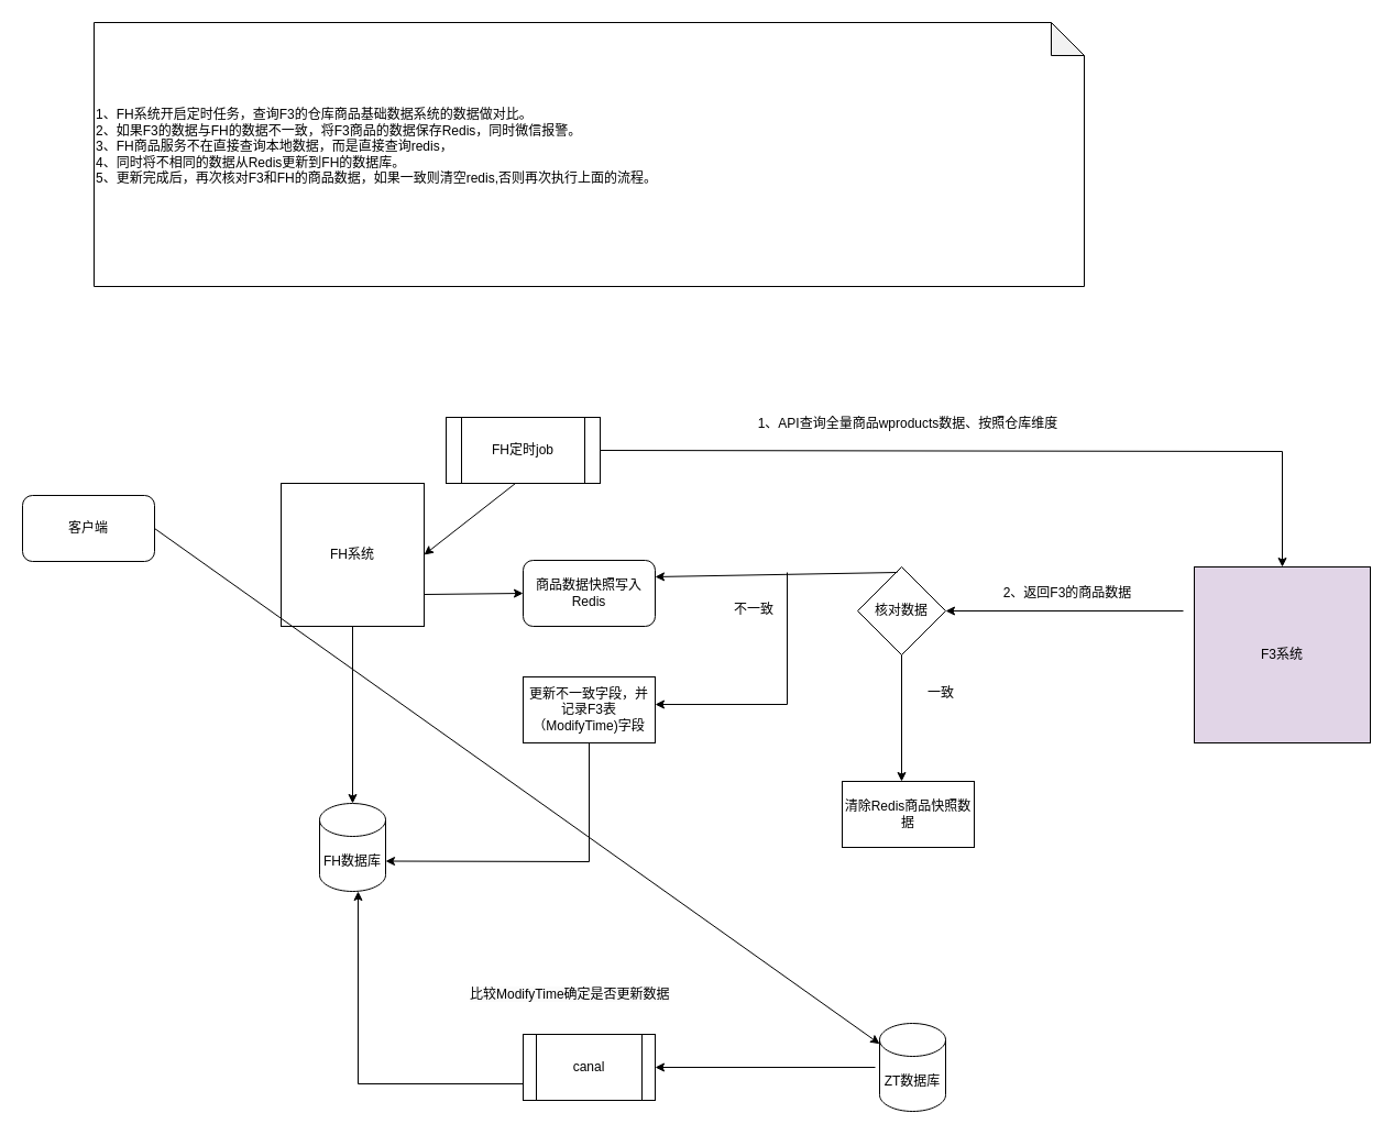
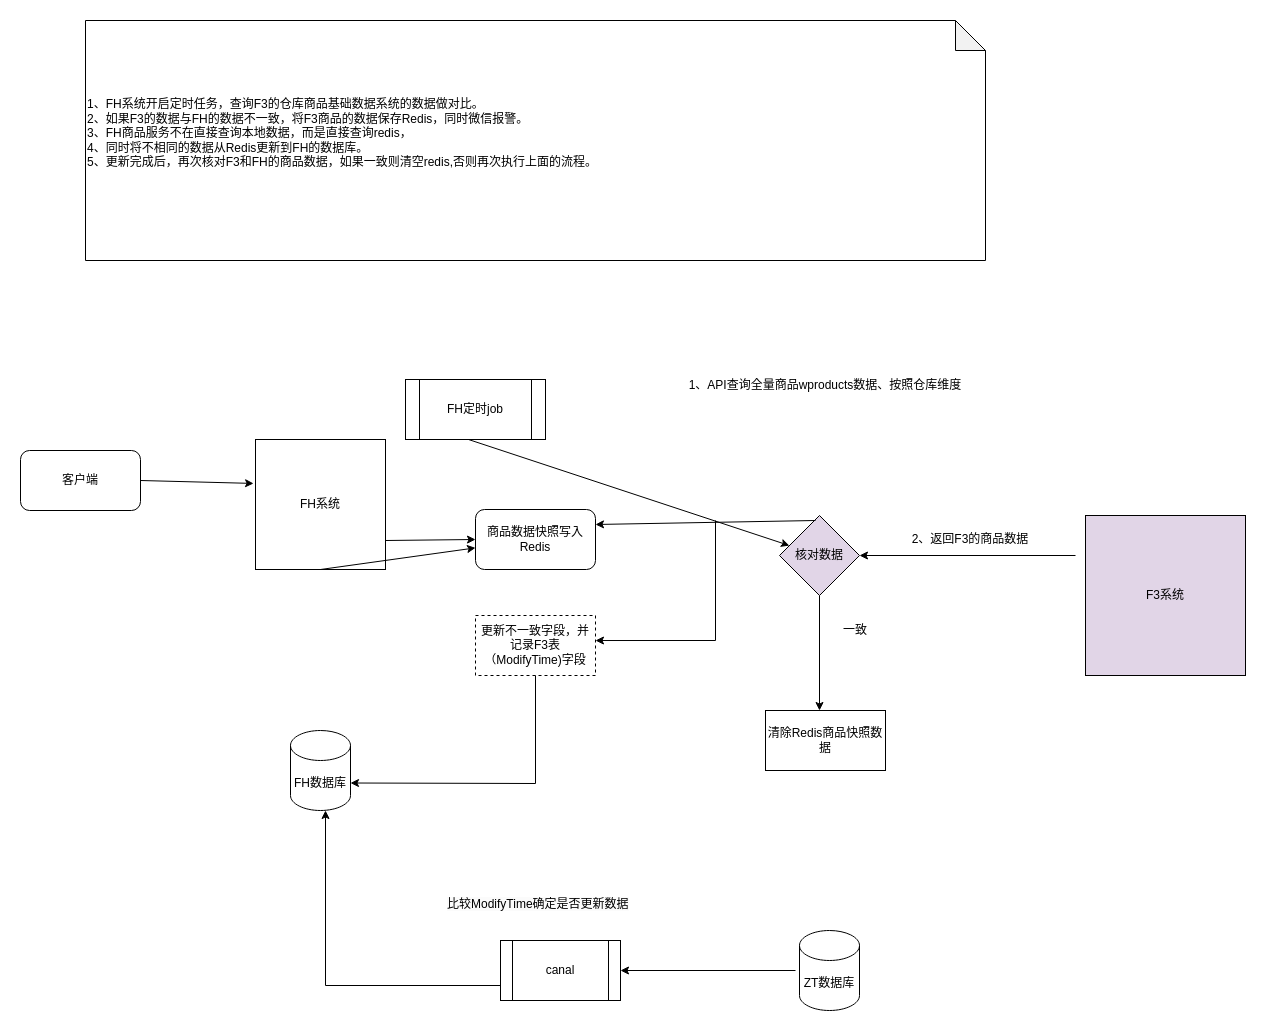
- <mxCell id="7" value="" style="endArrow=classic;html=1;rounded=0;entryX=0.5;entryY=0;entryDx=0;entryDy=0;exitX=1;exitY=0.5;exitDx=0;exitDy=0;" parent="1" source="6" target="4" edge="1"><mxGeometry width="50" height="50" relative="1" as="geometry"><mxPoint x="775" y="430" as="sourcePoint" /><mxPoint x="985" y="430" as="targetPoint" /><Array as="points"><mxPoint x="1165" y="410" /></Array></mxGeometry></mxCell>
- <mxCell id="9" value="" style="endArrow=classic;html=1;rounded=0;exitX=0.45;exitY=1;exitDx=0;exitDy=0;exitPerimeter=0;entryX=1;entryY=0.5;entryDx=0;entryDy=0;" parent="1" source="6" target="2" edge="1"><mxGeometry width="50" height="50" relative="1" as="geometry"><mxPoint x="825" y="560" as="sourcePoint" /><mxPoint x="875" y="510" as="targetPoint" /></mxGeometry></mxCell>
+ <mxCell id="9" value="" style="endArrow=classic;html=1;rounded=0;exitX=0.45;exitY=1;exitDx=0;exitDy=0;exitPerimeter=0;" parent="1" source="6" target="12" edge="1"><mxGeometry width="50" height="50" relative="1" as="geometry"><mxPoint x="825" y="560" as="sourcePoint" /><mxPoint x="875" y="510" as="targetPoint" /></mxGeometry></mxCell>
- <mxCell id="17" value="不一致" style="text;html=1;align=center;verticalAlign=middle;whiteSpace=wrap;rounded=0;" parent="1" vertex="1"><mxGeometry x="655" y="539" width="60" height="30" as="geometry" /></mxCell>
- <mxCell id="12" value="核对数据" style="rhombus;whiteSpace=wrap;html=1;" parent="1" vertex="1"><mxGeometry x="779" y="515" width="80" height="80" as="geometry" /></mxCell>
+ <mxCell id="12" value="核对数据" style="rhombus;whiteSpace=wrap;html=1;fillColor=#e1d5e7;" parent="1" vertex="1"><mxGeometry x="779" y="515" width="80" height="80" as="geometry" /></mxCell>
- <mxCell id="20" value="更新不一致字段，并记录F3表（ModifyTime)字段" style="rounded=0;whiteSpace=wrap;html=1;" parent="1" vertex="1"><mxGeometry x="475" y="615" width="120" height="60" as="geometry" /></mxCell>
+ <mxCell id="20" value="更新不一致字段，并记录F3表（ModifyTime)字段" style="rounded=0;whiteSpace=wrap;html=1;dashed=1;" parent="1" vertex="1"><mxGeometry x="475" y="615" width="120" height="60" as="geometry" /></mxCell>
- <mxCell id="5" value="" style="endArrow=classic;html=1;rounded=0;exitX=0.5;exitY=1;exitDx=0;exitDy=0;entryX=0.5;entryY=0;entryDx=0;entryDy=0;entryPerimeter=0;" parent="1" source="2" target="3" edge="1"><mxGeometry width="50" height="50" relative="1" as="geometry"><mxPoint x="775" y="660" as="sourcePoint" /><mxPoint x="825" y="610" as="targetPoint" /></mxGeometry></mxCell>
+ <mxCell id="5" value="" style="endArrow=classic;html=1;rounded=0;exitX=0.5;exitY=1;exitDx=0;exitDy=0;" parent="1" source="2" target="18" edge="1"><mxGeometry width="50" height="50" relative="1" as="geometry"><mxPoint x="775" y="660" as="sourcePoint" /><mxPoint x="825" y="610" as="targetPoint" /></mxGeometry></mxCell>
- <mxCell id="11" value="" style="endArrow=classic;html=1;rounded=0;exitX=1;exitY=0.5;exitDx=0;exitDy=0;" parent="1" source="10" target="28" edge="1"><mxGeometry width="50" height="50" relative="1" as="geometry"><mxPoint x="565" y="670" as="sourcePoint" /><mxPoint x="615" y="620" as="targetPoint" /></mxGeometry></mxCell>
+ <mxCell id="11" value="" style="endArrow=classic;html=1;rounded=0;exitX=1;exitY=0.5;exitDx=0;exitDy=0;entryX=-0.015;entryY=0.338;entryDx=0;entryDy=0;entryPerimeter=0;" parent="1" source="10" target="2" edge="1"><mxGeometry width="50" height="50" relative="1" as="geometry"><mxPoint x="565" y="670" as="sourcePoint" /><mxPoint x="615" y="620" as="targetPoint" /></mxGeometry></mxCell>
- <mxCell id="24" value="&lt;span style=&quot;color: rgb(0, 0, 0); font-family: Helvetica; font-size: 12px; font-style: normal; font-variant-ligatures: normal; font-variant-caps: normal; font-weight: 400; letter-spacing: normal; orphans: 2; text-align: center; text-indent: 0px; text-transform: none; widows: 2; word-spacing: 0px; -webkit-text-stroke-width: 0px; white-space: normal; background-color: rgb(251, 251, 251); text-decoration-thickness: initial; text-decoration-style: initial; text-decoration-color: initial; display: inline !important; float: none;&quot;&gt;比较ModifyTime确定是否更新数据&lt;/span&gt;" style="text;whiteSpace=wrap;html=1;" parent="1" vertex="1"><mxGeometry x="425" y="890" width="220" height="40" as="geometry" /></mxCell>
+ <mxCell id="24" value="&lt;span style=&quot;color: rgb(0, 0, 0); font-family: Helvetica; font-size: 12px; font-style: normal; font-variant-ligatures: normal; font-variant-caps: normal; font-weight: 400; letter-spacing: normal; orphans: 2; text-align: center; text-indent: 0px; text-transform: none; widows: 2; word-spacing: 0px; -webkit-text-stroke-width: 0px; white-space: normal; background-color: rgb(251, 251, 251); text-decoration-thickness: initial; text-decoration-style: initial; text-decoration-color: initial; display: inline !important; float: none;&quot;&gt;比较ModifyTime确定是否更新数据&lt;/span&gt;" style="text;whiteSpace=wrap;html=1;" parent="1" vertex="1"><mxGeometry x="445" y="890" width="220" height="40" as="geometry" /></mxCell>
- <mxCell id="25" value="canal" style="shape=process;whiteSpace=wrap;html=1;backgroundOutline=1;" parent="1" vertex="1"><mxGeometry x="475" y="940" width="120" height="60" as="geometry" /></mxCell>
+ <mxCell id="25" value="canal" style="shape=process;whiteSpace=wrap;html=1;backgroundOutline=1;" parent="1" vertex="1"><mxGeometry x="500" y="940" width="120" height="60" as="geometry" /></mxCell>
